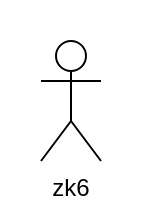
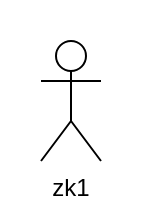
- <mxCell id="2" value="zk6" style="shape=umlActor;verticalLabelPosition=bottom;verticalAlign=top;html=1;outlineConnect=0;" vertex="1" parent="1"><mxGeometry x="20" y="20" width="30" height="60" as="geometry" /></mxCell>
+ <mxCell id="2" value="zk1" style="shape=umlActor;verticalLabelPosition=bottom;verticalAlign=top;html=1;outlineConnect=0;" vertex="1" parent="1"><mxGeometry x="20" y="20" width="30" height="60" as="geometry" /></mxCell>
